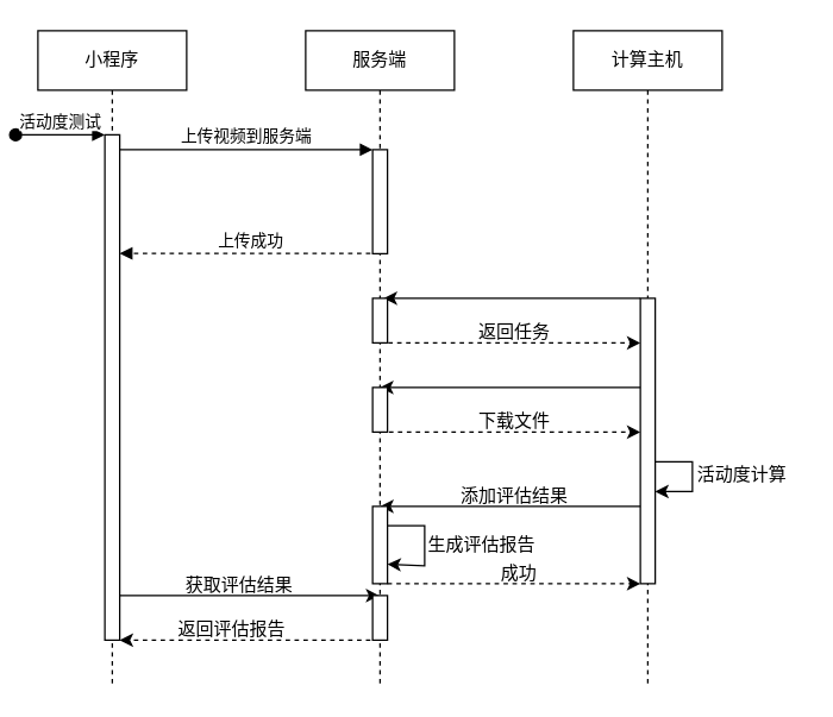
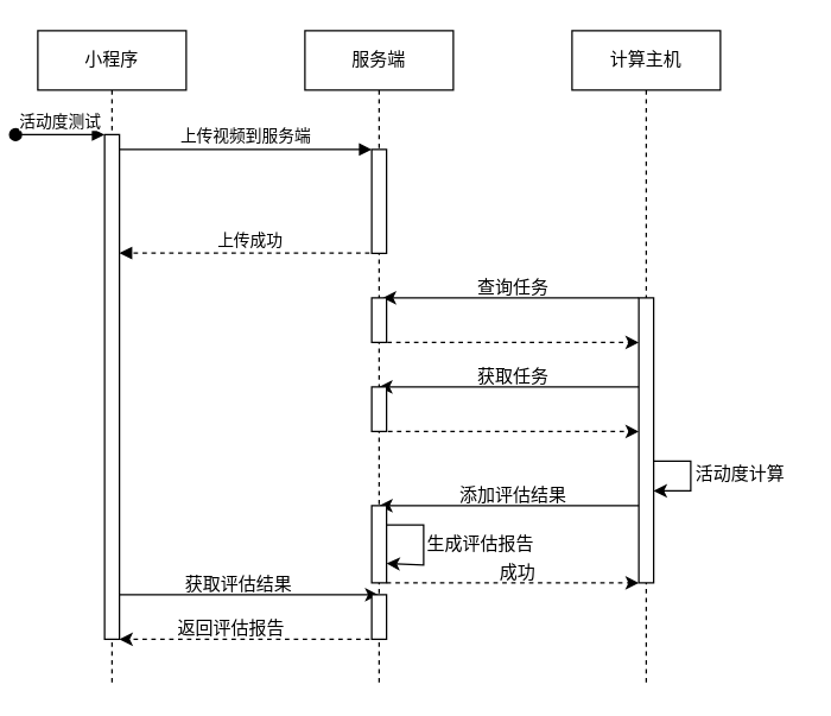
+ <mxCell id="13" value="查询任务" style="text;html=1;align=center;verticalAlign=middle;resizable=0;points=[];autosize=1;strokeColor=none;fillColor=none;" vertex="1" parent="1"><mxGeometry x="305" y="178" width="70" height="30" as="geometry" /></mxCell>
- <mxCell id="14" value="返回任务" style="text;html=1;align=center;verticalAlign=middle;resizable=0;points=[];autosize=1;strokeColor=none;fillColor=none;" vertex="1" parent="1"><mxGeometry x="305" y="208" width="70" height="30" as="geometry" /></mxCell>
+ <mxCell id="17" value="获取任务" style="text;html=1;align=center;verticalAlign=middle;resizable=0;points=[];autosize=1;strokeColor=none;fillColor=none;" vertex="1" parent="1"><mxGeometry x="305" y="238" width="70" height="30" as="geometry" /></mxCell>
- <mxCell id="18" value="下载文件" style="text;html=1;align=center;verticalAlign=middle;resizable=0;points=[];autosize=1;strokeColor=none;fillColor=none;" vertex="1" parent="1"><mxGeometry x="305" y="268" width="70" height="30" as="geometry" /></mxCell>
